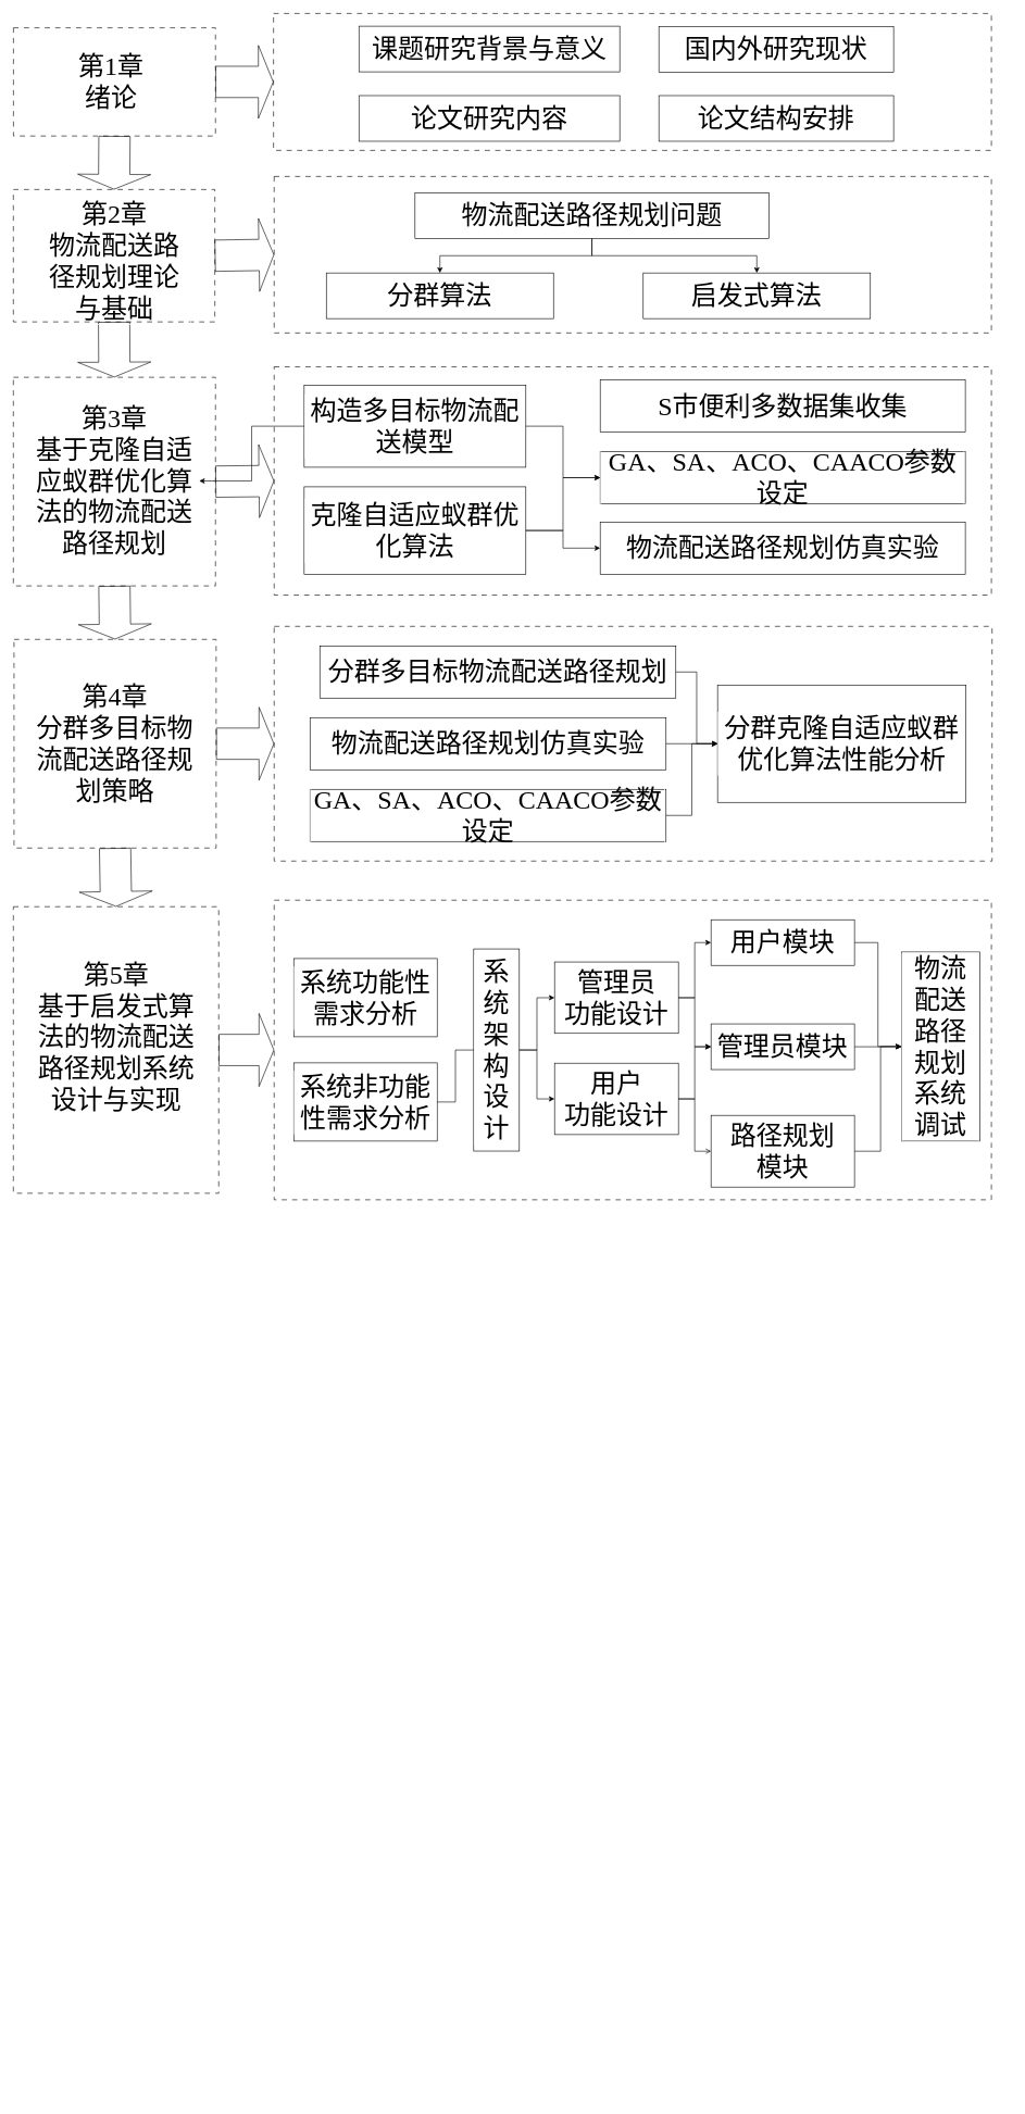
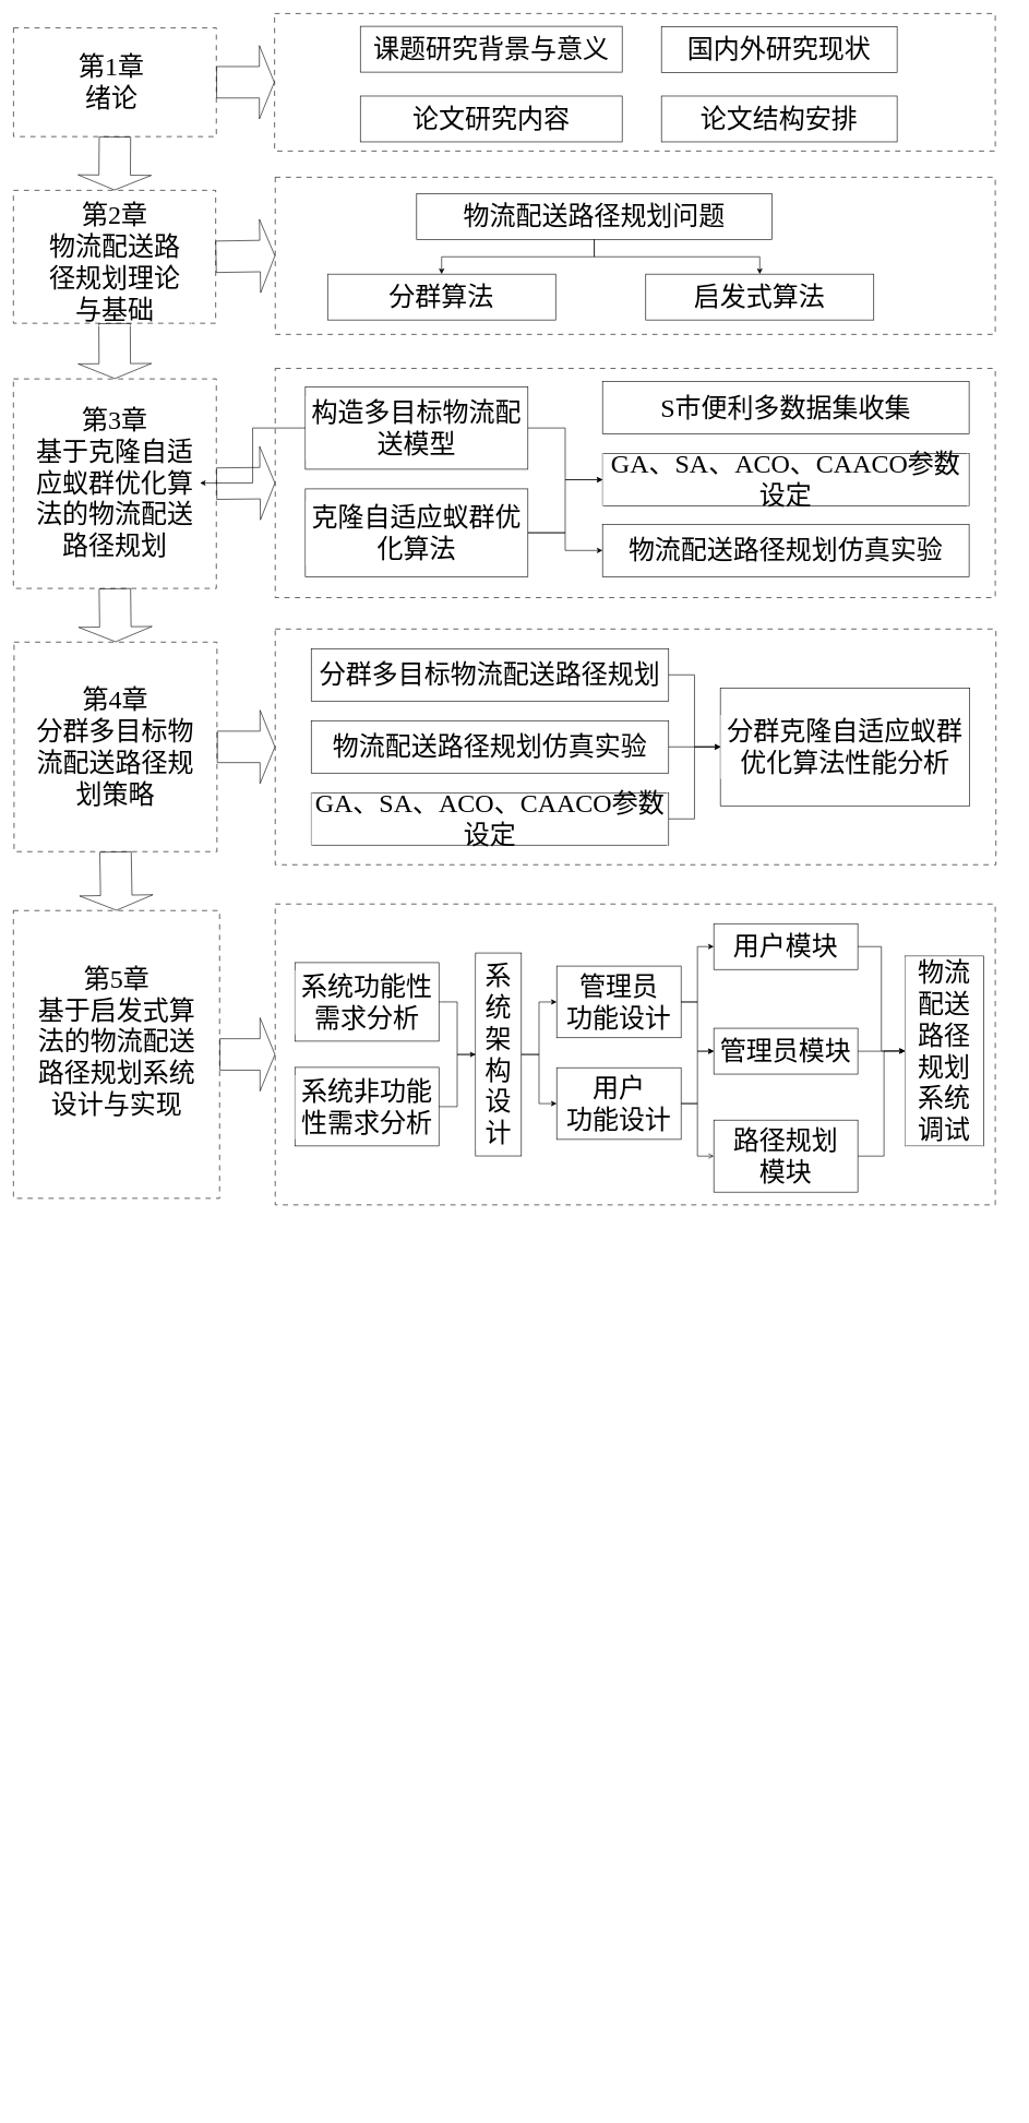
- <mxCell id="61" value="分群多目标物流配送路径规划" style="rounded=0;whiteSpace=wrap;html=1;fillColor=none;strokeColor=default;fontColor=#000000;labelBorderColor=#FFFFFF;fontSize=40;fontFamily=宋体;" parent="53" vertex="1"><mxGeometry x="469" y="10" width="546" height="80" as="geometry" /></mxCell>
+ <mxCell id="61" value="分群多目标物流配送路径规划" style="rounded=0;whiteSpace=wrap;html=1;fillColor=none;strokeColor=default;fontColor=#000000;labelBorderColor=#FFFFFF;fontSize=40;fontFamily=宋体;" parent="53" vertex="1"><mxGeometry x="454" y="10" width="546" height="80" as="geometry" /></mxCell>
+ <mxCell id="32" style="edgeStyle=orthogonalEdgeStyle;rounded=0;orthogonalLoop=1;jettySize=auto;html=1;entryX=0;entryY=0.5;entryDx=0;entryDy=0;fontColor=#000000;labelBorderColor=#FFFFFF;fontSize=40;fontFamily=宋体;" parent="25" source="31" target="34" edge="1"><mxGeometry relative="1" as="geometry" /></mxCell>
